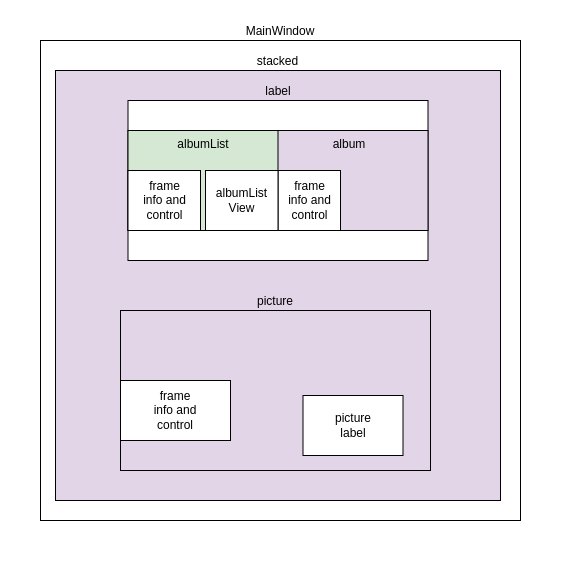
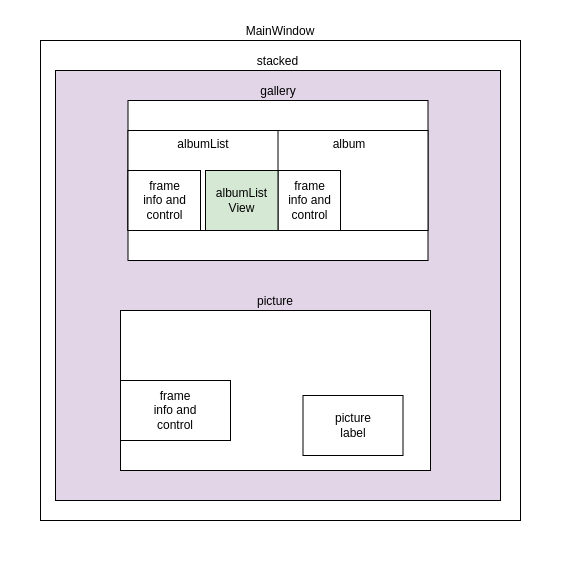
- <mxCell id="5" value="label" style="rounded=0;whiteSpace=wrap;html=1;labelPosition=center;verticalLabelPosition=top;align=center;verticalAlign=bottom;" parent="2" vertex="1"><mxGeometry x="107.5" y="80" width="300" height="160" as="geometry" /></mxCell>
+ <mxCell id="5" value="gallery" style="rounded=0;whiteSpace=wrap;html=1;labelPosition=center;verticalLabelPosition=top;align=center;verticalAlign=bottom;" parent="2" vertex="1"><mxGeometry x="107.5" y="80" width="300" height="160" as="geometry" /></mxCell>
- <mxCell id="9" value="albumList" style="rounded=0;whiteSpace=wrap;html=1;verticalAlign=top;fillColor=#d5e8d4;" parent="2" vertex="1"><mxGeometry x="107.5" y="110" width="150" height="100" as="geometry" /></mxCell>
+ <mxCell id="9" value="albumList" style="rounded=0;whiteSpace=wrap;html=1;verticalAlign=top;" parent="2" vertex="1"><mxGeometry x="107.5" y="110" width="150" height="100" as="geometry" /></mxCell>
- <mxCell id="6" value="album" style="rounded=0;whiteSpace=wrap;html=1;verticalAlign=top;fillColor=#e1d5e7;" parent="2" vertex="1"><mxGeometry x="250" y="110" width="157.5" height="100" as="geometry" /></mxCell>
+ <mxCell id="6" value="album" style="rounded=0;whiteSpace=wrap;html=1;verticalAlign=top;" parent="2" vertex="1"><mxGeometry x="250" y="110" width="157.5" height="100" as="geometry" /></mxCell>
- <mxCell id="13" value="albumList&lt;br&gt;View" style="rounded=0;whiteSpace=wrap;html=1;" vertex="1" parent="2"><mxGeometry x="185" y="150" width="72.5" height="60" as="geometry" /></mxCell>
+ <mxCell id="13" value="albumList&lt;br&gt;View" style="rounded=0;whiteSpace=wrap;html=1;fillColor=#d5e8d4;" vertex="1" parent="2"><mxGeometry x="185" y="150" width="72.5" height="60" as="geometry" /></mxCell>
- <mxCell id="7" value="picture" style="rounded=0;whiteSpace=wrap;html=1;horizontal=1;verticalAlign=bottom;labelPosition=center;verticalLabelPosition=top;align=center;fillColor=#e1d5e7;" parent="2" vertex="1"><mxGeometry x="100" y="290" width="310" height="160" as="geometry" /></mxCell>
+ <mxCell id="7" value="picture" style="rounded=0;whiteSpace=wrap;html=1;horizontal=1;verticalAlign=bottom;labelPosition=center;verticalLabelPosition=top;align=center;" parent="2" vertex="1"><mxGeometry x="100" y="290" width="310" height="160" as="geometry" /></mxCell>
